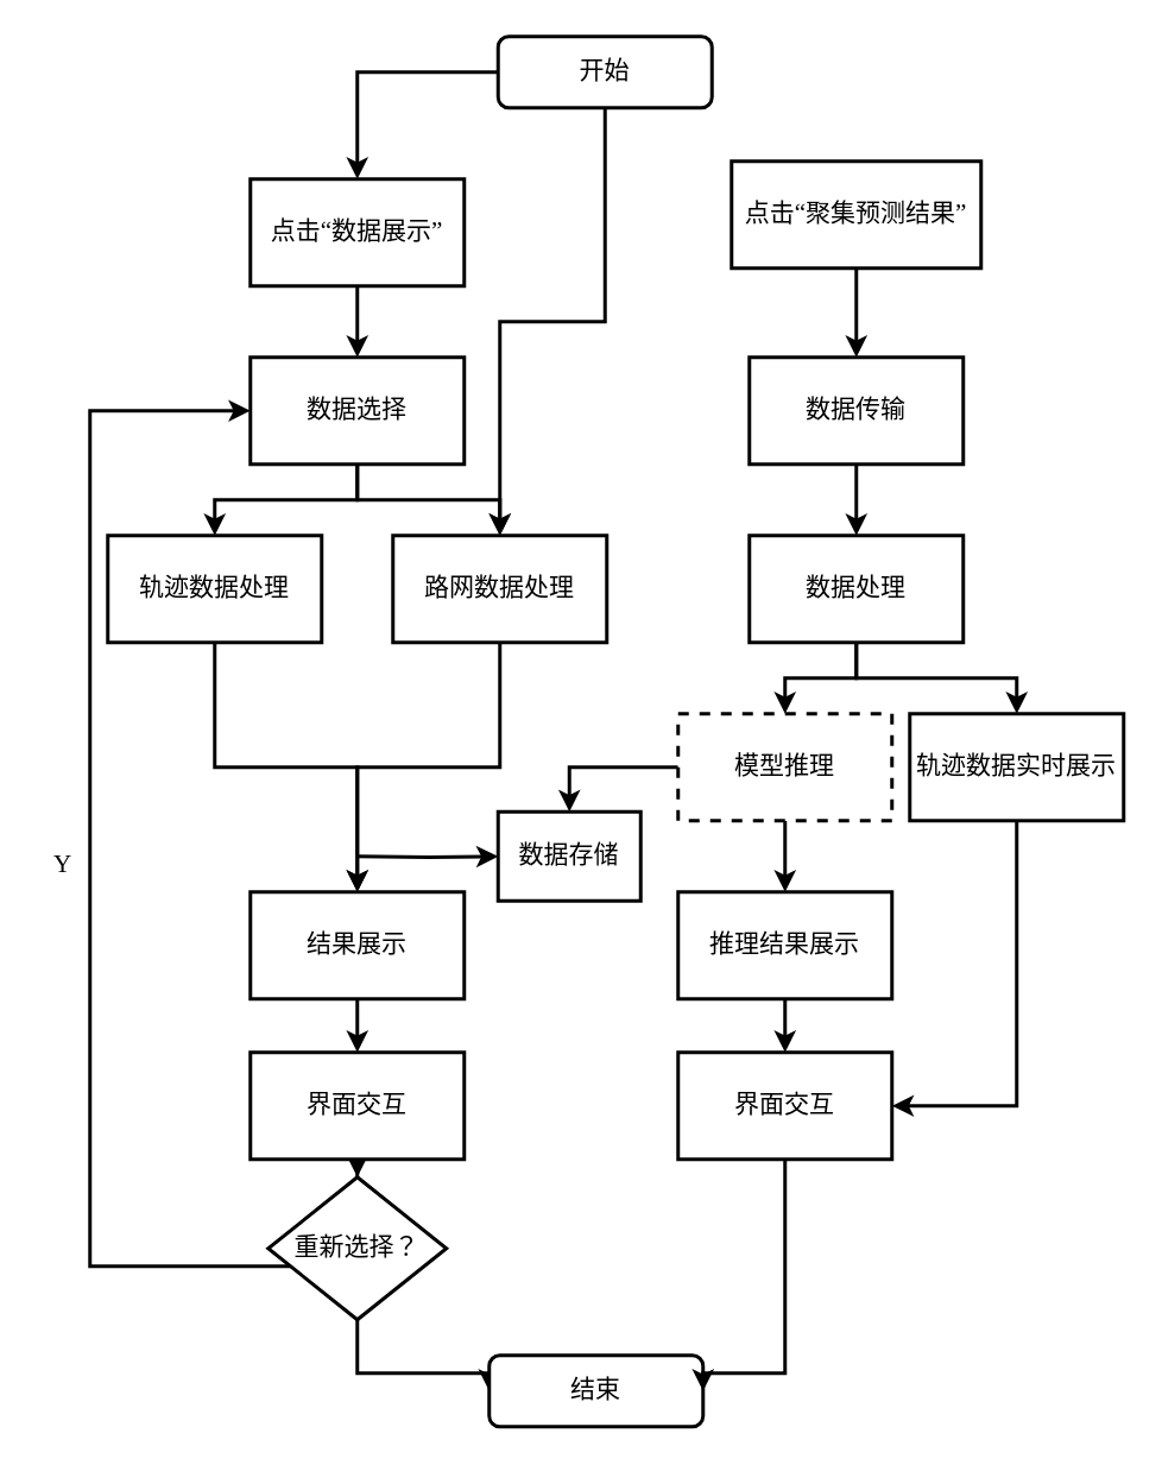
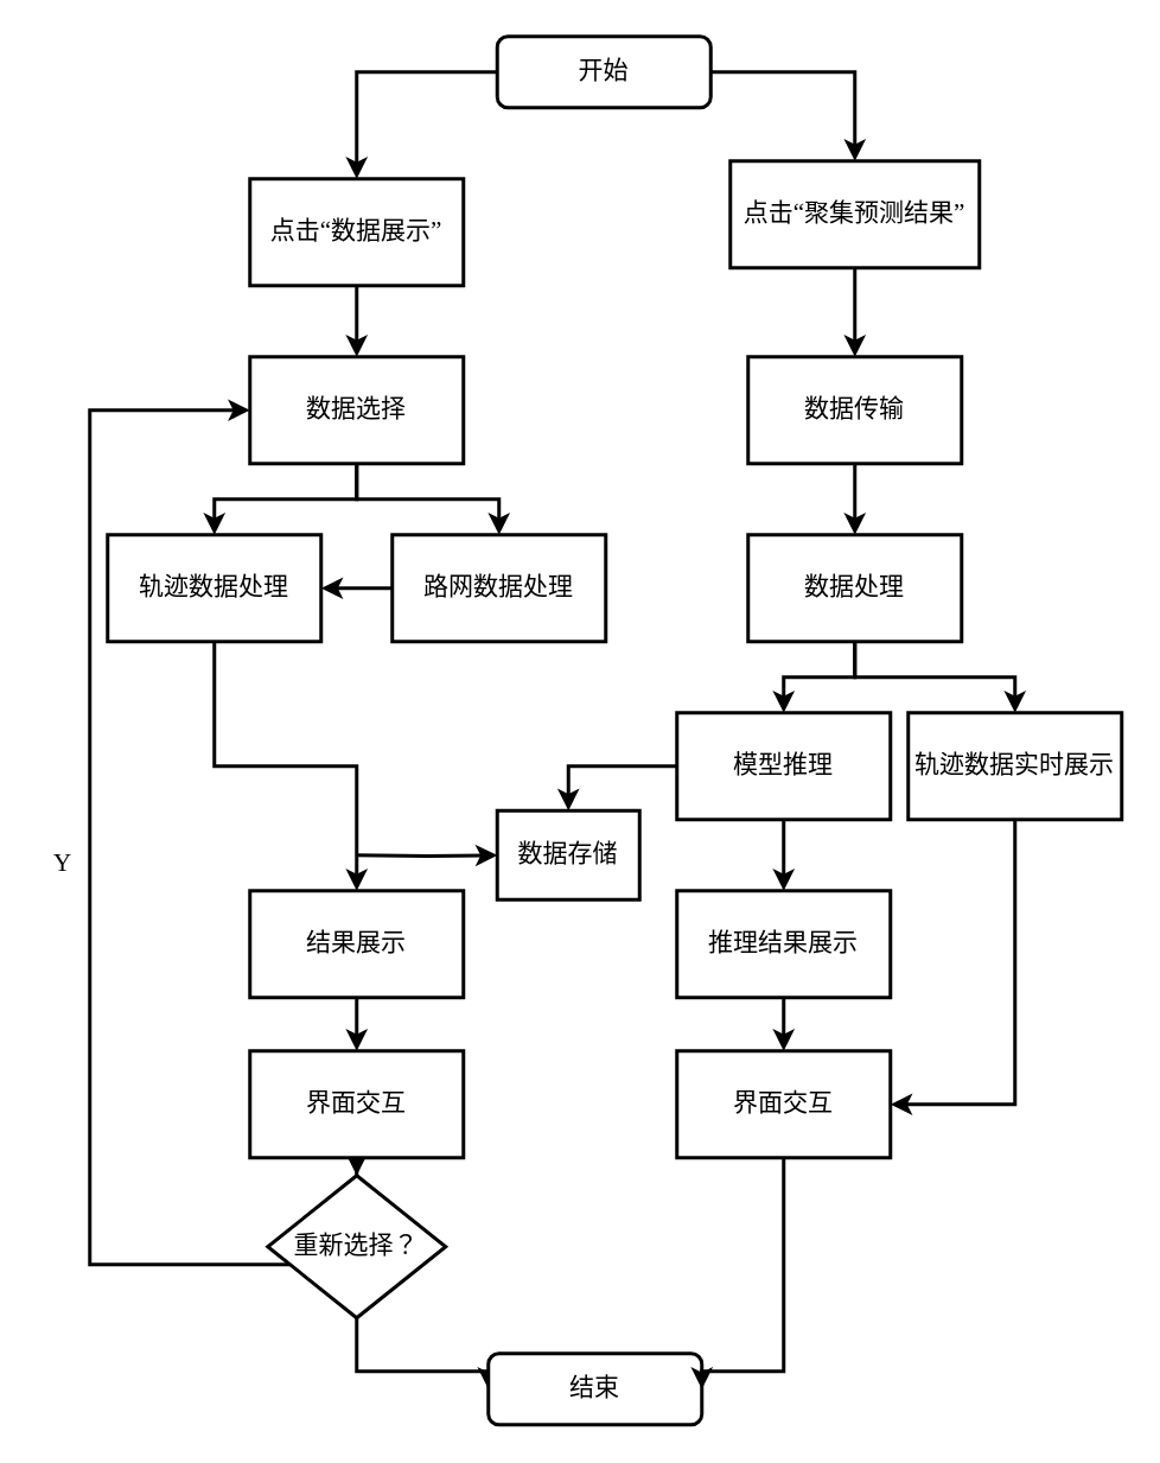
- <mxCell id="3" value="" style="edgeStyle=orthogonalEdgeStyle;rounded=0;orthogonalLoop=1;jettySize=auto;html=1;strokeWidth=2;" edge="1" parent="1" source="4" target="16"><mxGeometry relative="1" as="geometry" /></mxCell>
+ <mxCell id="3" value="" style="edgeStyle=orthogonalEdgeStyle;rounded=0;orthogonalLoop=1;jettySize=auto;html=1;strokeWidth=2;" edge="1" parent="1" source="4" target="8"><mxGeometry relative="1" as="geometry" /></mxCell>
- <mxCell id="14" value="" style="edgeStyle=orthogonalEdgeStyle;rounded=0;orthogonalLoop=1;jettySize=auto;html=1;strokeWidth=2;" edge="1" parent="1" source="16" target="18"><mxGeometry relative="1" as="geometry" /></mxCell>
+ <mxCell id="14" value="" style="edgeStyle=orthogonalEdgeStyle;rounded=0;orthogonalLoop=1;jettySize=auto;html=1;strokeWidth=2;" edge="1" parent="1" source="16" target="13"><mxGeometry relative="1" as="geometry" /></mxCell>
- <mxCell id="34" value="&lt;pre&gt;&lt;font face=&quot;Times New Roman&quot; style=&quot;font-size: 14px&quot;&gt;模型推理&lt;/font&gt;&lt;/pre&gt;" style="whiteSpace=wrap;html=1;rounded=0;strokeWidth=2;dashed=1;" vertex="1" parent="1"><mxGeometry x="380" y="400" width="120" height="60" as="geometry" /></mxCell>
+ <mxCell id="34" value="&lt;pre&gt;&lt;font face=&quot;Times New Roman&quot; style=&quot;font-size: 14px&quot;&gt;模型推理&lt;/font&gt;&lt;/pre&gt;" style="whiteSpace=wrap;html=1;rounded=0;strokeWidth=2;" vertex="1" parent="1"><mxGeometry x="380" y="400" width="120" height="60" as="geometry" /></mxCell>
